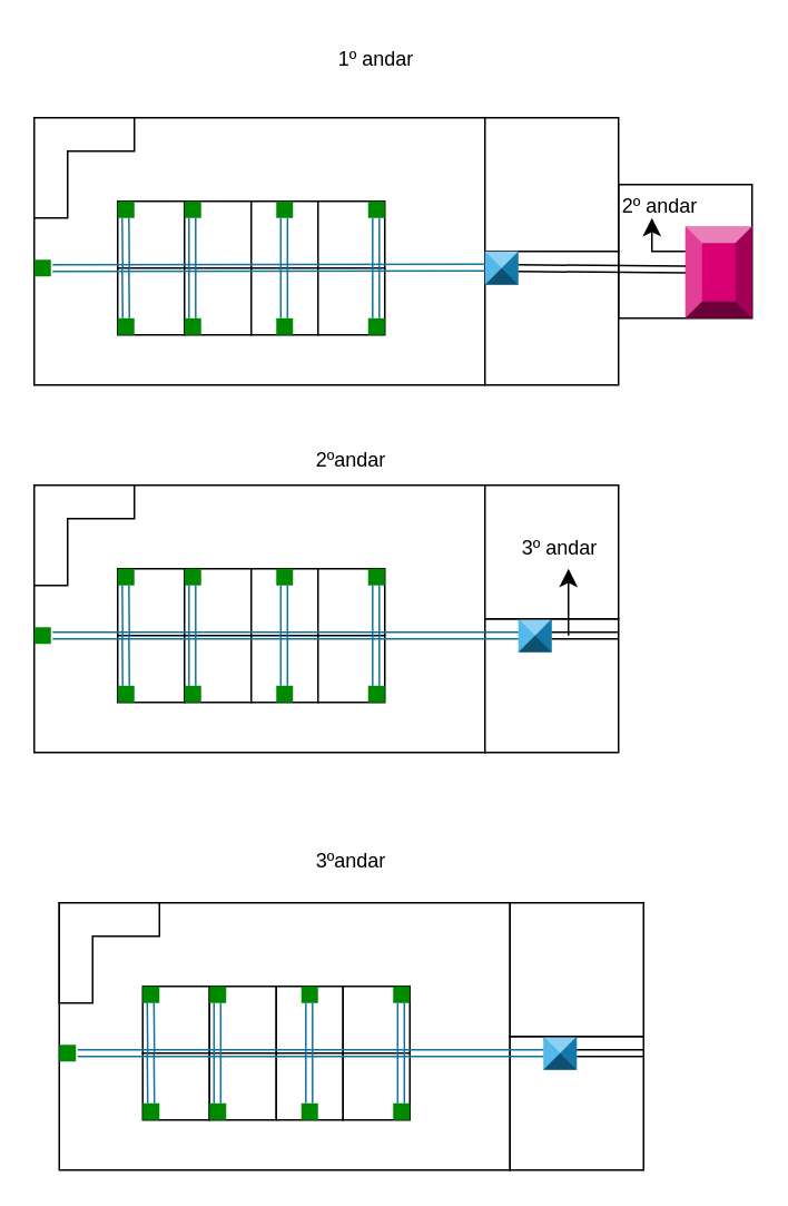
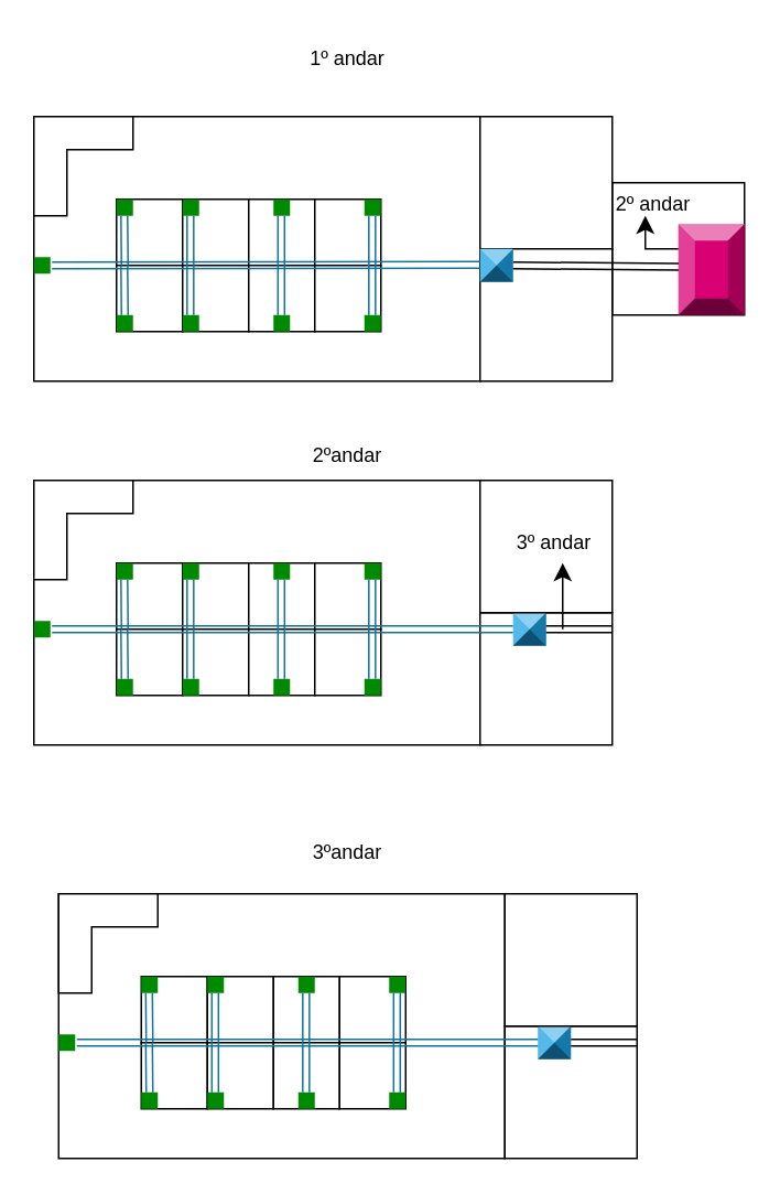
- <mxCell id="2" value="1º andar" style="text;html=1;align=center;verticalAlign=middle;whiteSpace=wrap;rounded=0;" vertex="1" parent="1"><mxGeometry x="195" y="20" width="60" height="30" as="geometry" /></mxCell>
+ <mxCell id="2" value="1º andar" style="text;html=1;align=center;verticalAlign=middle;whiteSpace=wrap;rounded=0;" vertex="1" parent="1"><mxGeometry x="180" y="20" width="60" height="30" as="geometry" /></mxCell>
